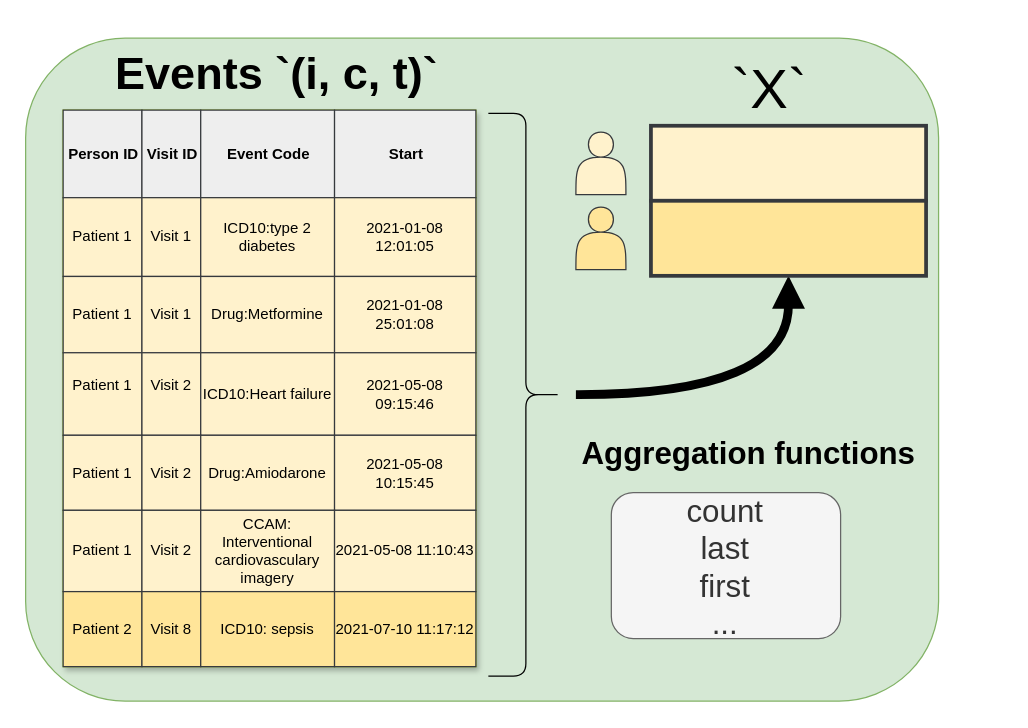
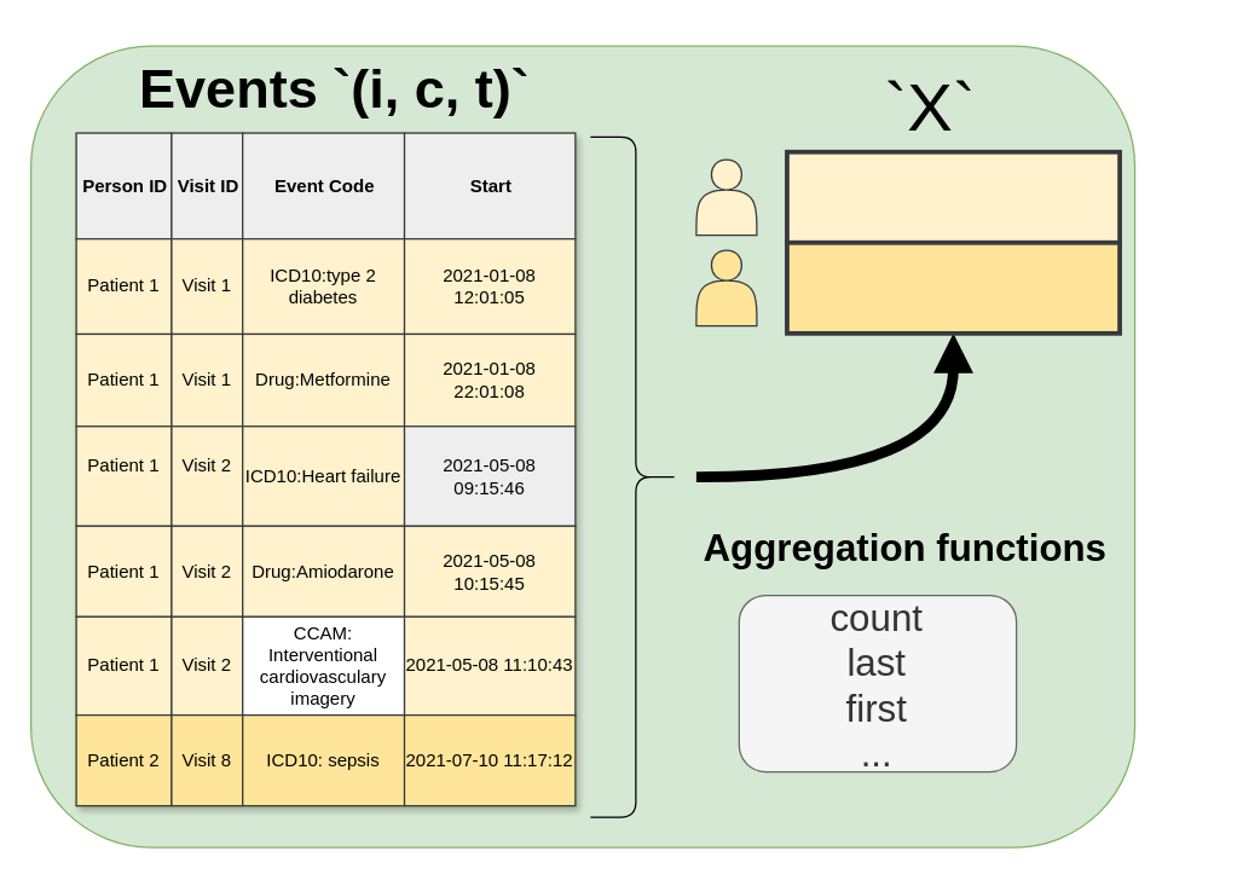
- <mxCell id="22" value="2021-01-08 25:01:08" style="connectable=0;recursiveResize=0;strokeColor=#36393d;fillColor=#FFF2CC;whiteSpace=wrap;html=1;" vertex="1" parent="18"><mxGeometry x="217" width="113" height="61" as="geometry"><mxRectangle width="113" height="61" as="alternateBounds" /></mxGeometry></mxCell>
+ <mxCell id="22" value="2021-01-08 22:01:08" style="connectable=0;recursiveResize=0;strokeColor=#36393d;fillColor=#FFF2CC;whiteSpace=wrap;html=1;" vertex="1" parent="18"><mxGeometry x="217" width="113" height="61" as="geometry"><mxRectangle width="113" height="61" as="alternateBounds" /></mxGeometry></mxCell>
- <mxCell id="27" value="2021-05-08 09:15:46" style="connectable=0;recursiveResize=0;strokeColor=#36393d;fillColor=#FFF2CC;fontStyle=0;align=center;whiteSpace=wrap;html=1;" vertex="1" parent="23"><mxGeometry x="217" width="113" height="66" as="geometry"><mxRectangle width="113" height="66" as="alternateBounds" /></mxGeometry></mxCell>
+ <mxCell id="27" value="2021-05-08 09:15:46" style="connectable=0;recursiveResize=0;strokeColor=#36393d;fillColor=#eeeeee;fontStyle=0;align=center;whiteSpace=wrap;html=1;" vertex="1" parent="23"><mxGeometry x="217" width="113" height="66" as="geometry"><mxRectangle width="113" height="66" as="alternateBounds" /></mxGeometry></mxCell>
- <mxCell id="36" value="CCAM: Interventional cardiovasculary imagery" style="connectable=0;recursiveResize=0;strokeColor=#36393d;fillColor=#FFF2CC;fontStyle=0;align=center;whiteSpace=wrap;html=1;" vertex="1" parent="33"><mxGeometry x="110" width="107" height="65" as="geometry"><mxRectangle width="107" height="65" as="alternateBounds" /></mxGeometry></mxCell>
+ <mxCell id="36" value="CCAM: Interventional cardiovasculary imagery" style="connectable=0;recursiveResize=0;strokeColor=#36393d;fillColor=#ffffff;fontStyle=0;align=center;whiteSpace=wrap;html=1;" vertex="1" parent="33"><mxGeometry x="110" width="107" height="65" as="geometry"><mxRectangle width="107" height="65" as="alternateBounds" /></mxGeometry></mxCell>
